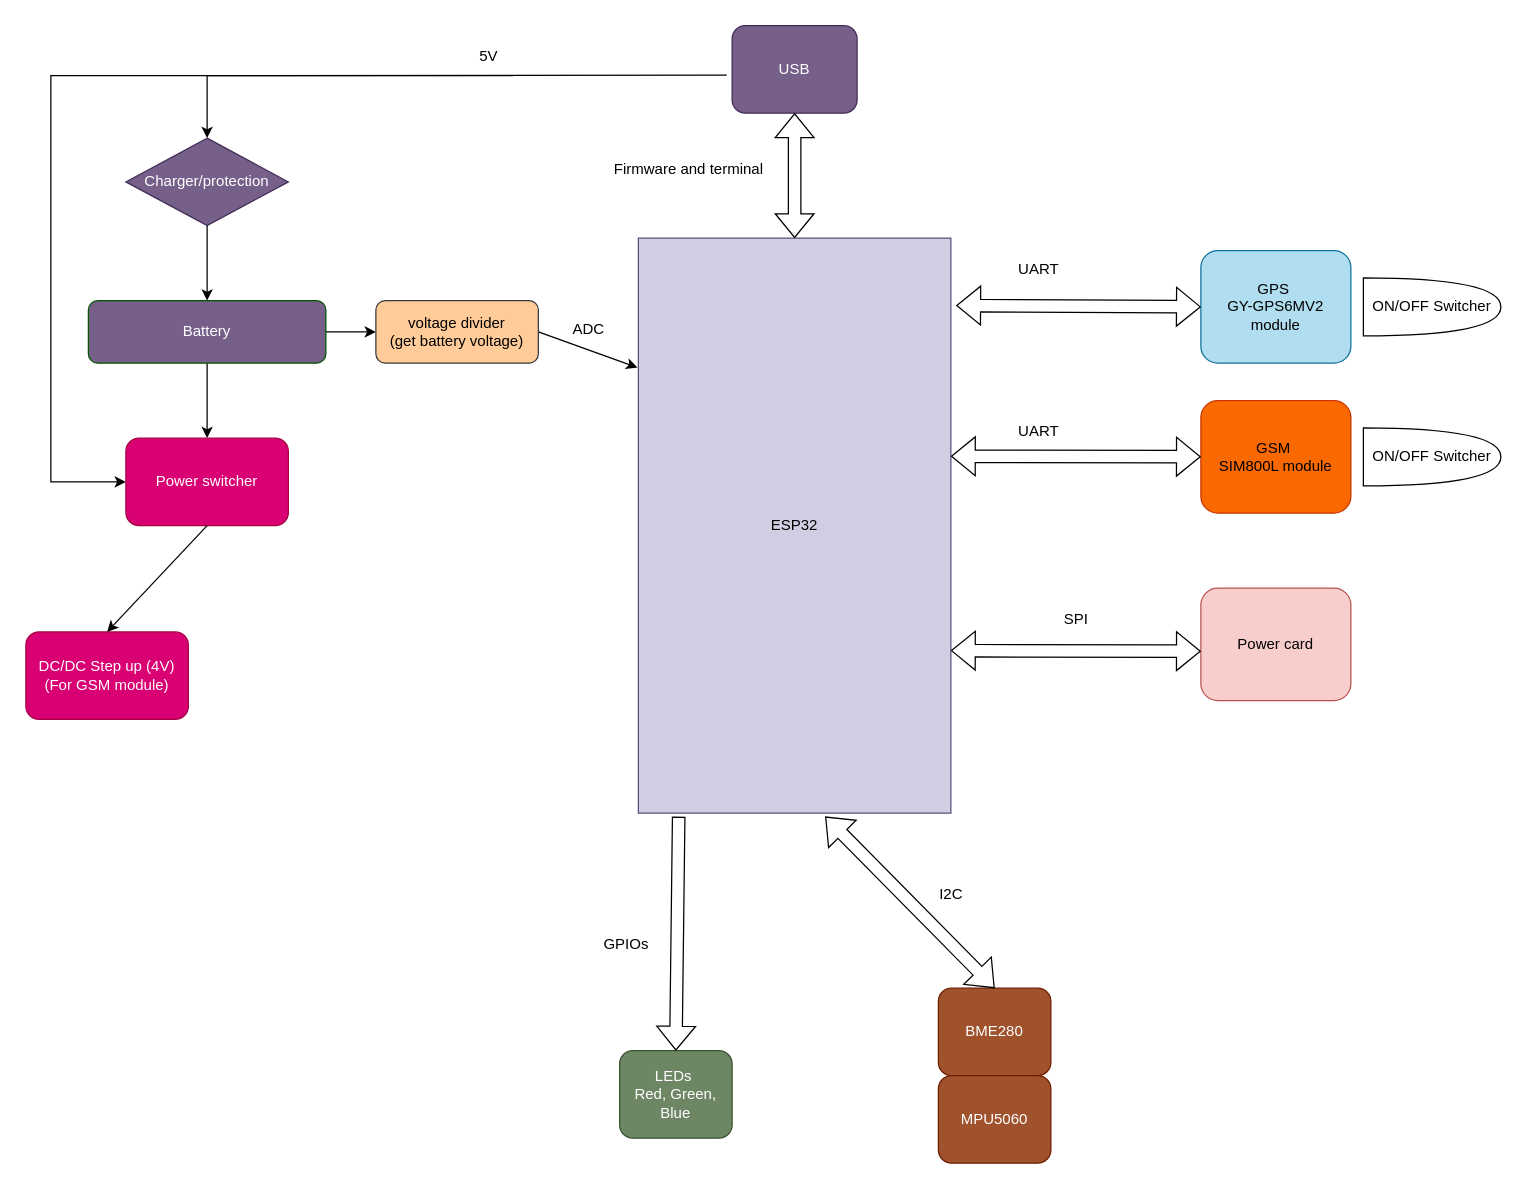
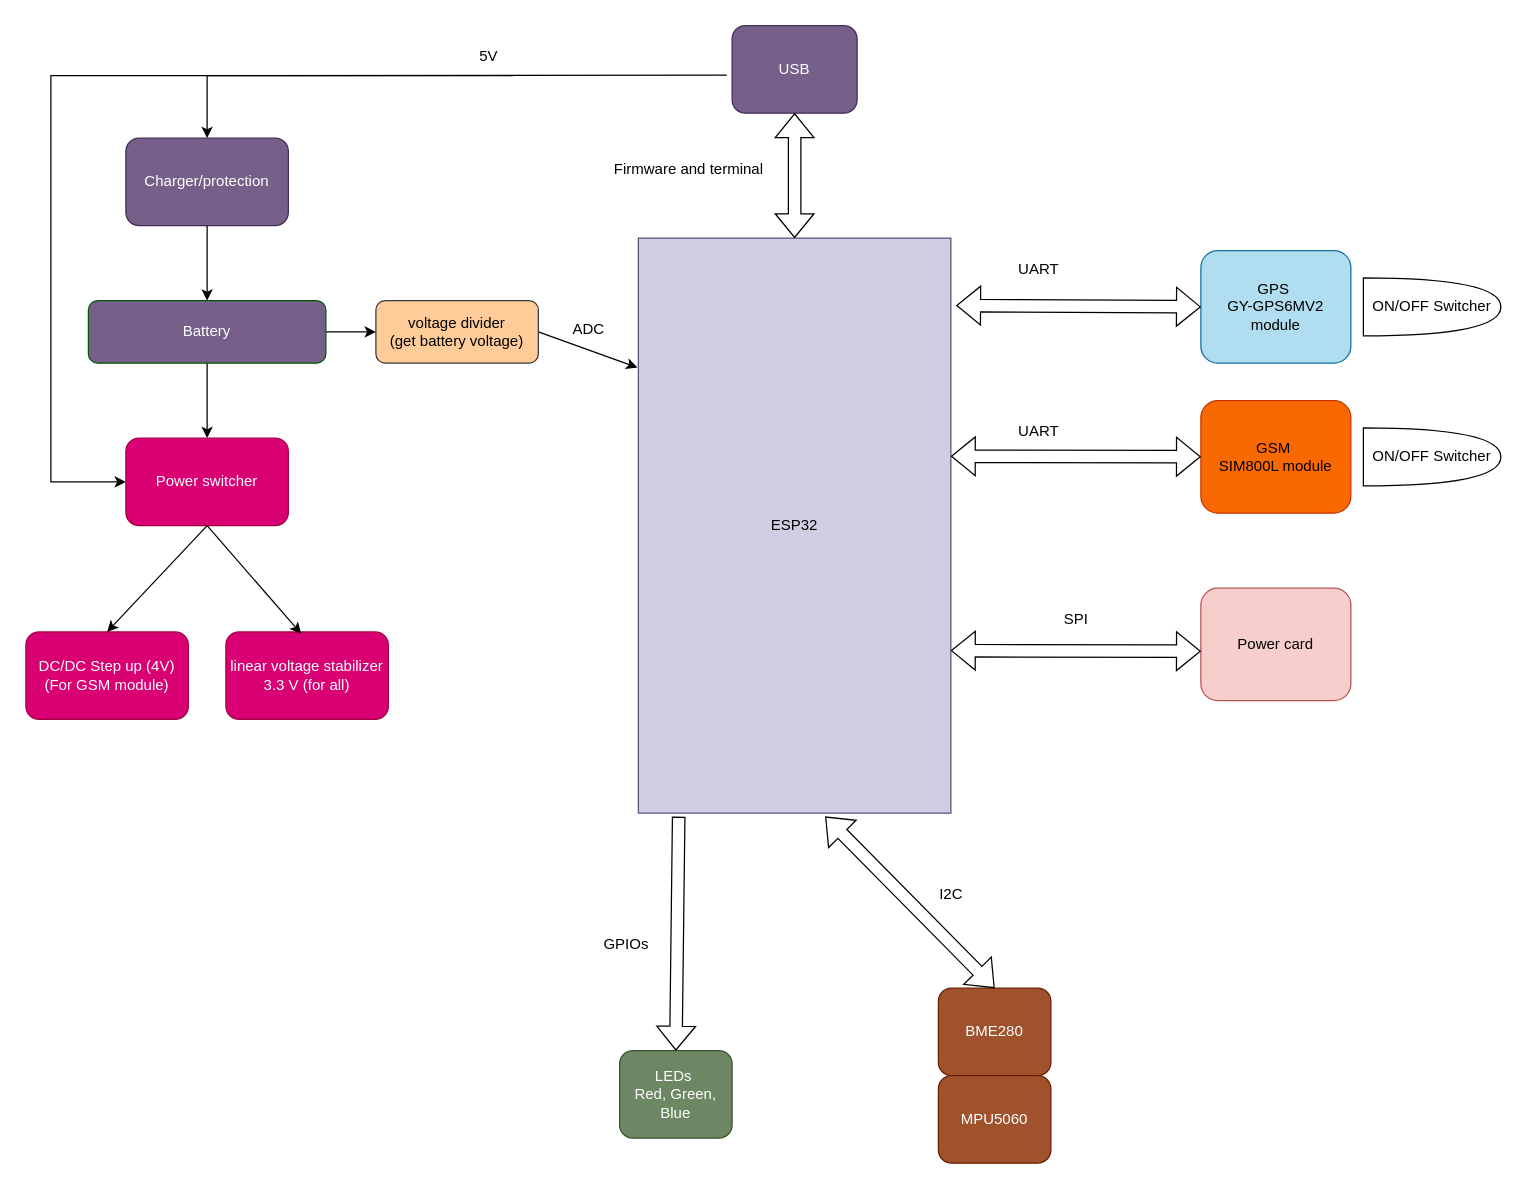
- <mxCell id="13" value="Charger/protection" style="rhombus;whiteSpace=wrap;html=1;fillColor=#76608a;fontColor=#ffffff;strokeColor=#432D57;" vertex="1" parent="1"><mxGeometry x="100" y="110" width="130" height="70" as="geometry" /></mxCell>
+ <mxCell id="13" value="Charger/protection" style="rounded=1;whiteSpace=wrap;html=1;fillColor=#76608a;fontColor=#ffffff;strokeColor=#432D57;" vertex="1" parent="1"><mxGeometry x="100" y="110" width="130" height="70" as="geometry" /></mxCell>
+ <mxCell id="23" value="" style="endArrow=classic;html=1;rounded=0;exitX=0.5;exitY=1;exitDx=0;exitDy=0;entryX=0.463;entryY=0.021;entryDx=0;entryDy=0;entryPerimeter=0;" edge="1" parent="1" source="22" target="15"><mxGeometry width="50" height="50" relative="1" as="geometry"><mxPoint x="320" y="390" as="sourcePoint" /><mxPoint x="370" y="340" as="targetPoint" /></mxGeometry></mxCell>
+ <mxCell id="15" value="linear voltage stabilizer 3.3 V (for all)" style="rounded=1;whiteSpace=wrap;html=1;fillColor=#d80073;fontColor=#ffffff;strokeColor=#A50040;" vertex="1" parent="1"><mxGeometry x="180" y="505" width="130" height="70" as="geometry" /></mxCell>
